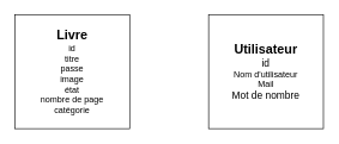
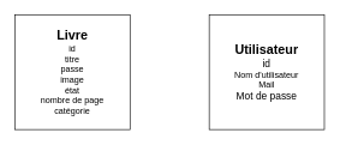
- <mxCell id="3" value="&lt;font style=&quot;&quot;&gt;&lt;span style=&quot;font-weight: bold; font-size: 18px;&quot;&gt;Utilisateur&lt;/span&gt;&lt;br&gt;&lt;font style=&quot;font-size: 14px;&quot;&gt;id&lt;br&gt;&lt;/font&gt;Nom d'utilisateur&lt;br&gt;Mail&lt;br&gt;&lt;font style=&quot;font-size: 14px;&quot;&gt;Mot de nombre&lt;/font&gt;&lt;br&gt;&lt;/font&gt;" style="rounded=0;whiteSpace=wrap;html=1;" vertex="1" parent="1"><mxGeometry x="290" y="20" width="160" height="160" as="geometry" /></mxCell>
+ <mxCell id="3" value="&lt;font style=&quot;&quot;&gt;&lt;span style=&quot;font-weight: bold; font-size: 18px;&quot;&gt;Utilisateur&lt;/span&gt;&lt;br&gt;&lt;font style=&quot;font-size: 14px;&quot;&gt;id&lt;br&gt;&lt;/font&gt;Nom d'utilisateur&lt;br&gt;Mail&lt;br&gt;&lt;font style=&quot;font-size: 14px;&quot;&gt;Mot de passe&lt;/font&gt;&lt;br&gt;&lt;/font&gt;" style="rounded=0;whiteSpace=wrap;html=1;" vertex="1" parent="1"><mxGeometry x="290" y="20" width="160" height="160" as="geometry" /></mxCell>
